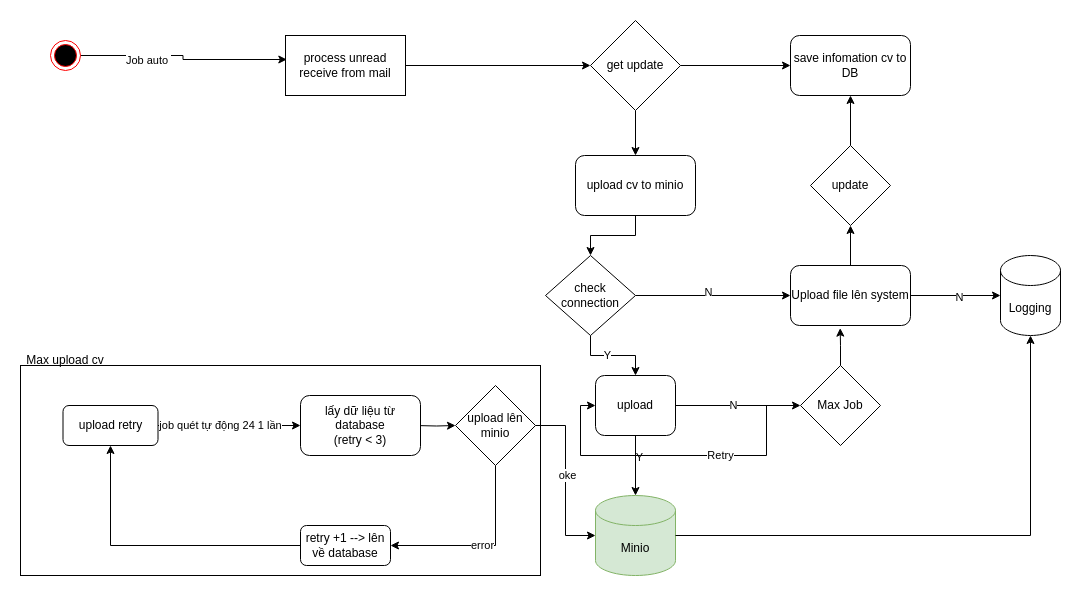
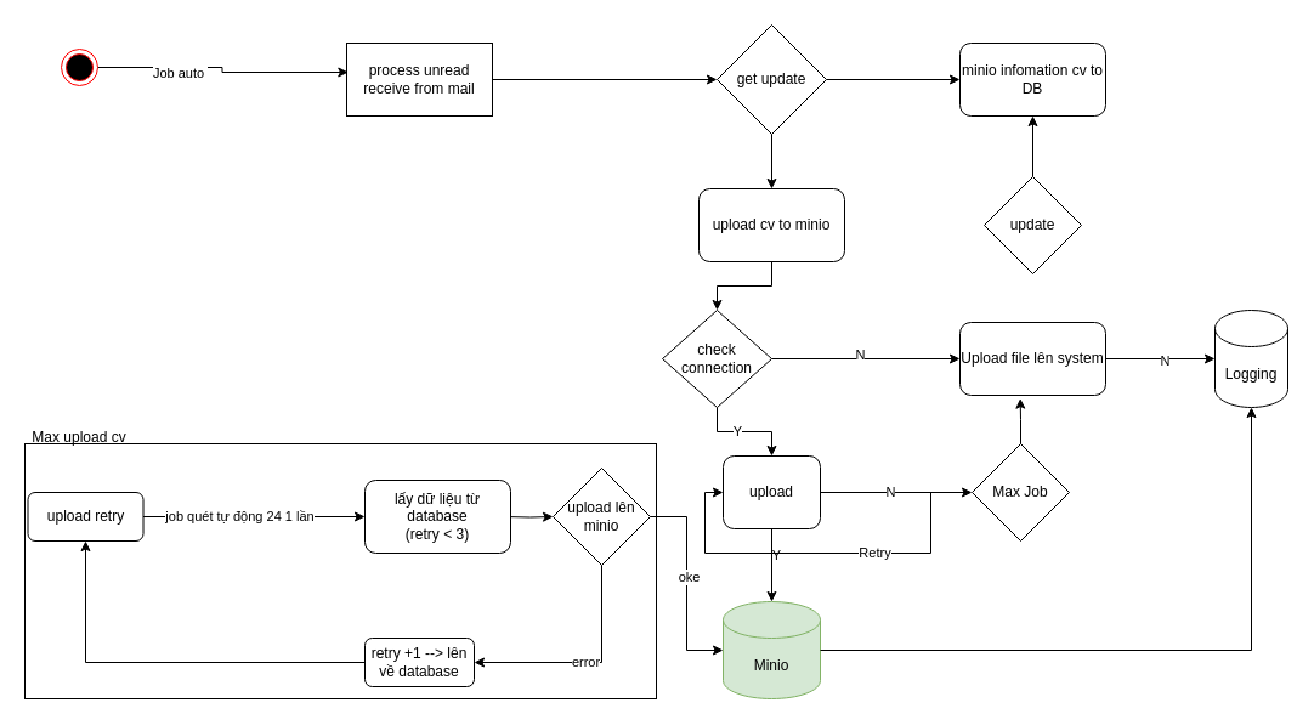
- <mxCell id="10" value="save infomation cv to DB" style="rounded=1;whiteSpace=wrap;html=1;" parent="1" vertex="1"><mxGeometry x="790" y="35" width="120" height="60" as="geometry" /></mxCell>
+ <mxCell id="10" value="minio infomation cv to DB" style="rounded=1;whiteSpace=wrap;html=1;" parent="1" vertex="1"><mxGeometry x="790" y="35" width="120" height="60" as="geometry" /></mxCell>
- <mxCell id="18" style="edgeStyle=orthogonalEdgeStyle;rounded=0;orthogonalLoop=1;jettySize=auto;html=1;entryX=0.5;entryY=1;entryDx=0;entryDy=0;" parent="1" source="21" target="26" edge="1"><mxGeometry relative="1" as="geometry" /></mxCell>
- <mxCell id="31" value="upload retry" style="rounded=1;whiteSpace=wrap;html=1;" parent="1" vertex="1"><mxGeometry x="62.5" y="405" width="95" height="40" as="geometry" /></mxCell>
+ <mxCell id="31" value="upload retry" style="rounded=1;whiteSpace=wrap;html=1;" parent="1" vertex="1"><mxGeometry x="22.5" y="405" width="95" height="40" as="geometry" /></mxCell>
